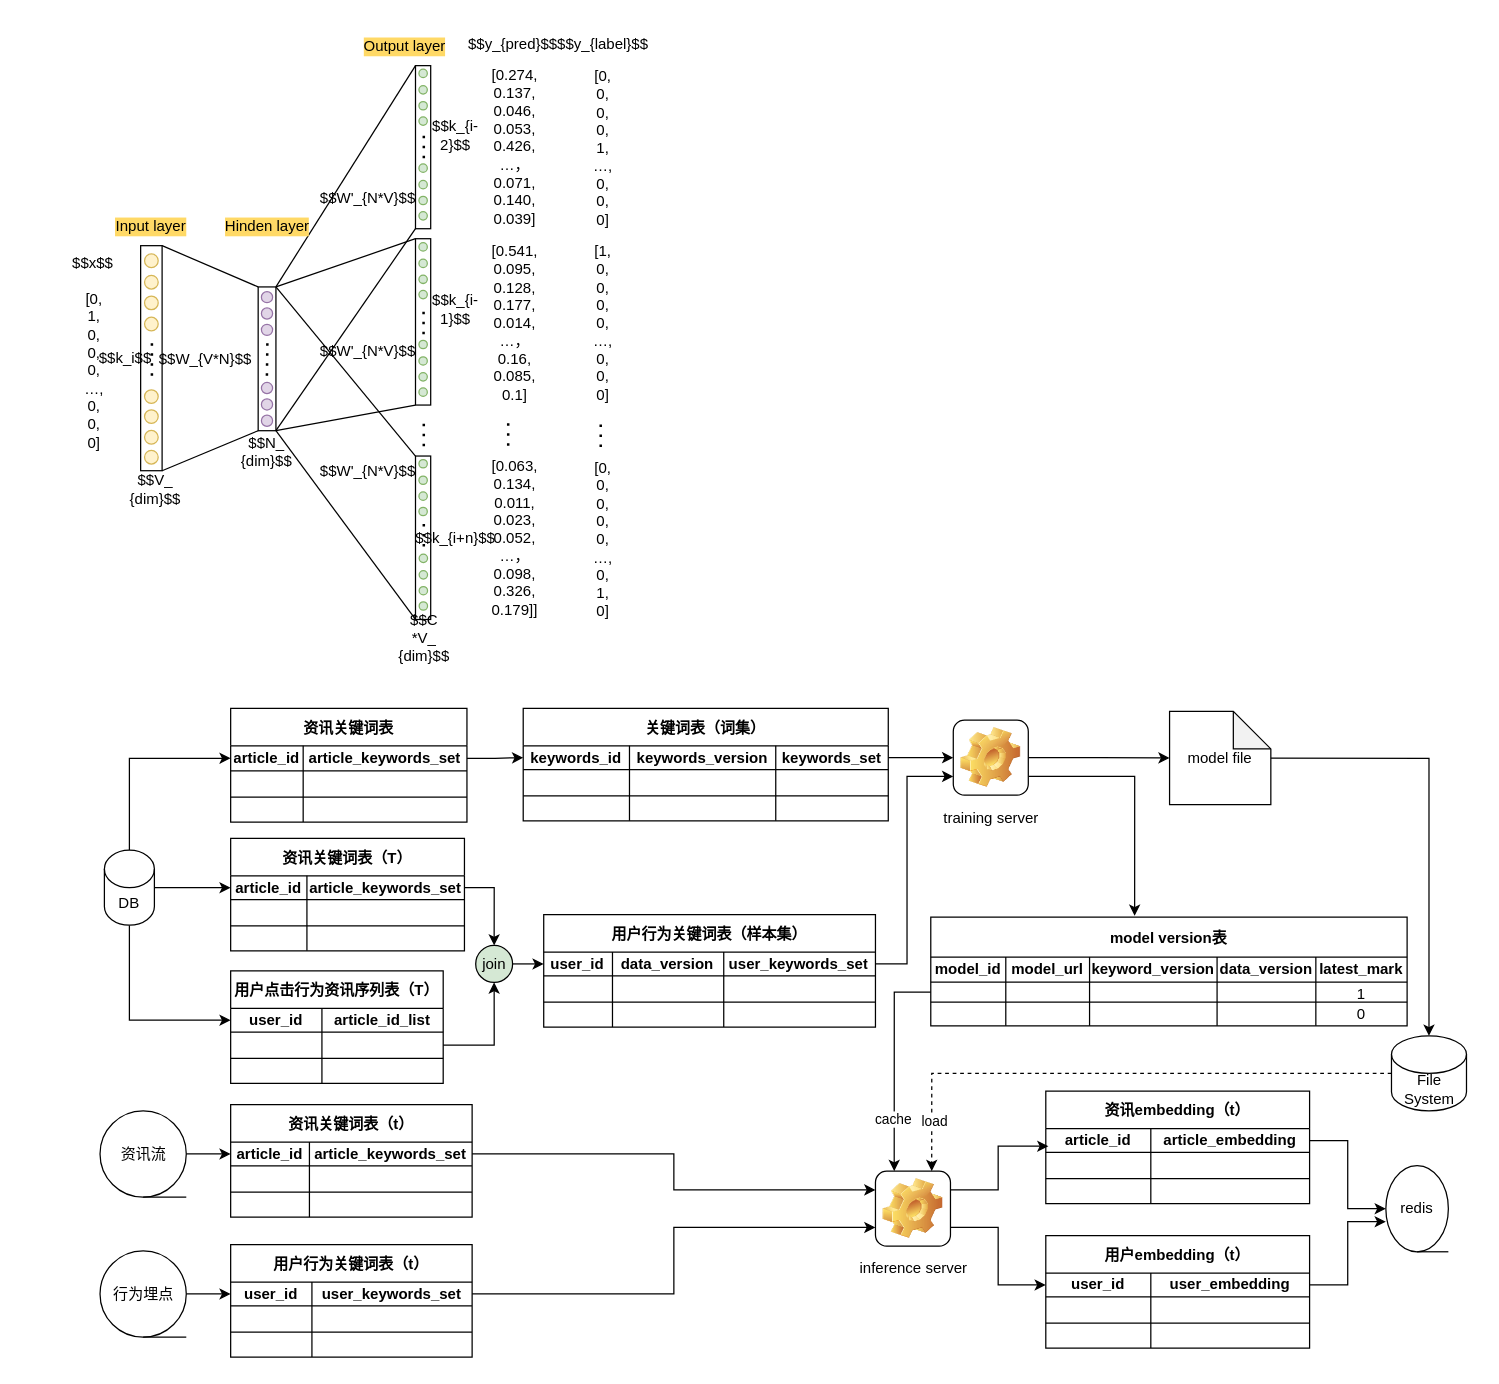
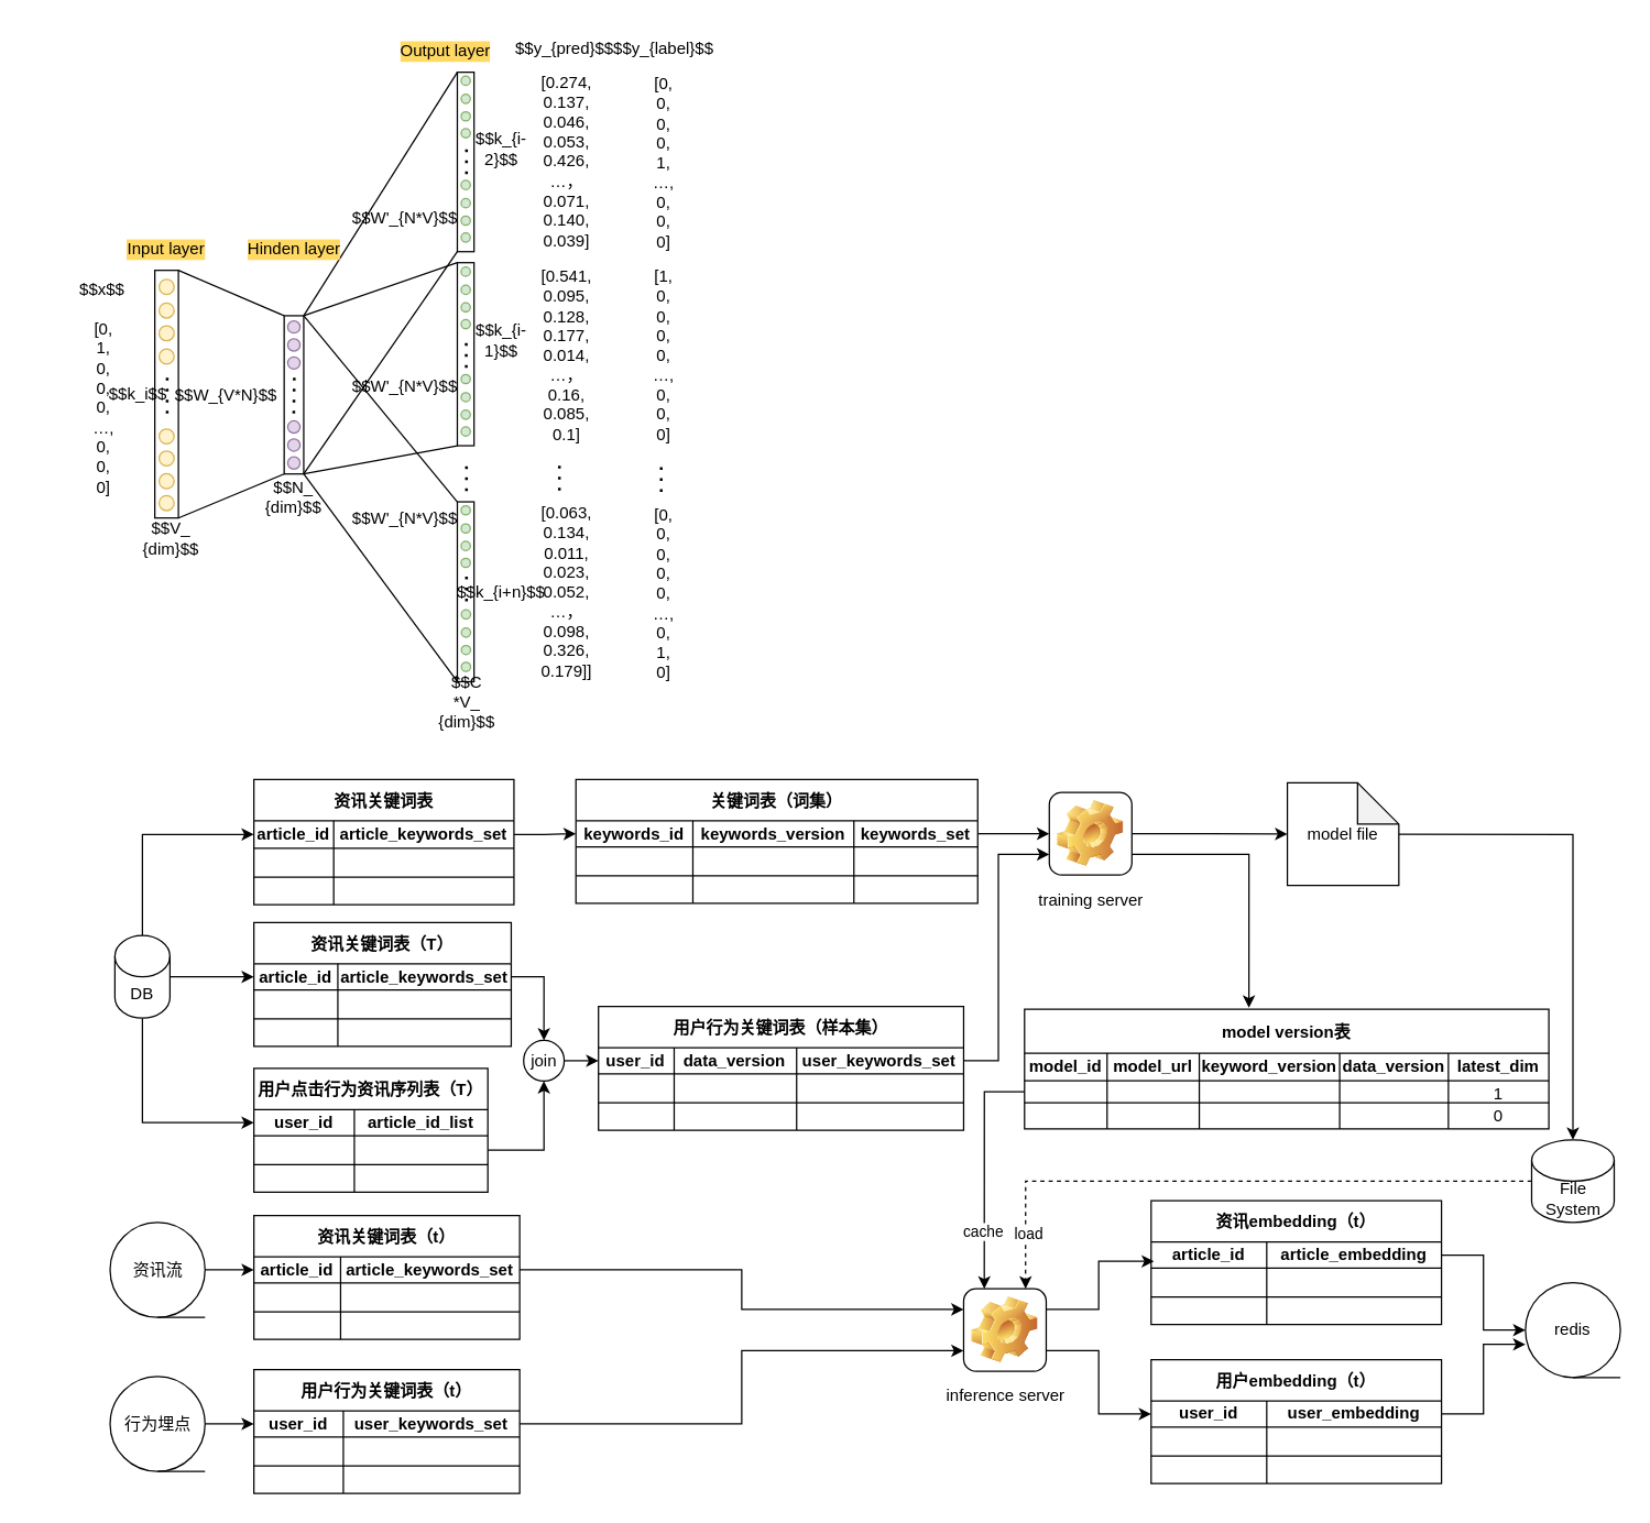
- <mxCell id="136" value="join" style="ellipse;whiteSpace=wrap;html=1;aspect=fixed;labelBackgroundColor=none;fontColor=#000000;fillColor=#d5e8d4;" parent="1" vertex="1"><mxGeometry x="380" y="755.75" width="29.5" height="29.5" as="geometry" /></mxCell>
+ <mxCell id="136" value="join" style="ellipse;whiteSpace=wrap;html=1;aspect=fixed;labelBackgroundColor=none;fontColor=#000000;" parent="1" vertex="1"><mxGeometry x="380" y="755.75" width="29.5" height="29.5" as="geometry" /></mxCell>
- <mxCell id="215" value="&lt;b&gt;latest_mark&lt;/b&gt;" style="shape=partialRectangle;html=1;whiteSpace=wrap;connectable=0;fillColor=none;top=0;left=0;bottom=0;right=0;overflow=hidden;labelBackgroundColor=none;fontColor=#000000;" vertex="1" parent="210"><mxGeometry x="308" width="73" height="20" as="geometry"><mxRectangle width="73" height="20" as="alternateBounds" /></mxGeometry></mxCell>
+ <mxCell id="215" value="&lt;b&gt;latest_dim&lt;/b&gt;" style="shape=partialRectangle;html=1;whiteSpace=wrap;connectable=0;fillColor=none;top=0;left=0;bottom=0;right=0;overflow=hidden;labelBackgroundColor=none;fontColor=#000000;" vertex="1" parent="210"><mxGeometry x="308" width="73" height="20" as="geometry"><mxRectangle width="73" height="20" as="alternateBounds" /></mxGeometry></mxCell>
- <mxCell id="182" value="redis" style="shape=tapeData;whiteSpace=wrap;html=1;perimeter=ellipsePerimeter;labelBackgroundColor=none;fontColor=#000000;" parent="1" vertex="1"><mxGeometry x="1108" y="931.75" width="50" height="69" as="geometry" /></mxCell>
+ <mxCell id="182" value="redis" style="shape=tapeData;whiteSpace=wrap;html=1;perimeter=ellipsePerimeter;labelBackgroundColor=none;fontColor=#000000;" parent="1" vertex="1"><mxGeometry x="1108" y="931.75" width="69" height="69" as="geometry" /></mxCell>
